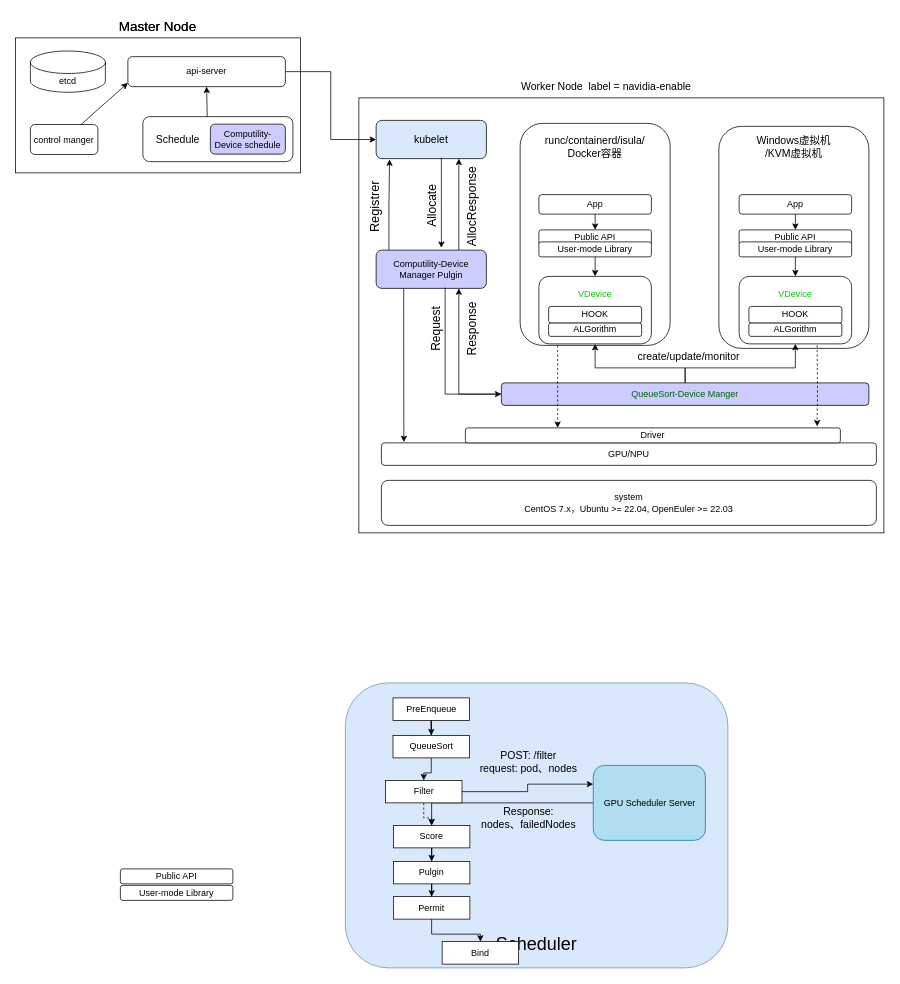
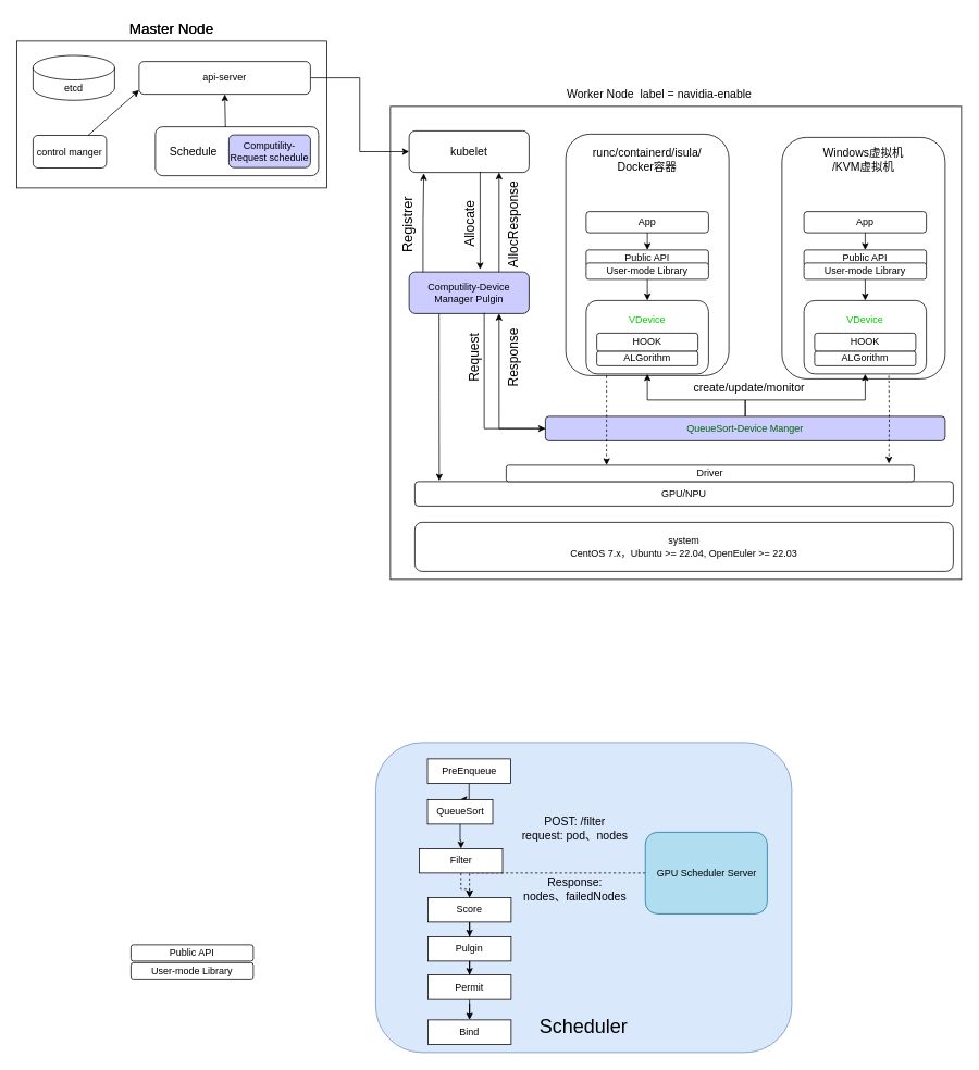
- <mxCell id="19" value="Computility-Device schedule" style="rounded=1;whiteSpace=wrap;html=1;fillColor=#CCCCFF;" parent="1" vertex="1"><mxGeometry x="280" y="165" width="100" height="40" as="geometry" /></mxCell>
+ <mxCell id="19" value="Computility-Request schedule" style="rounded=1;whiteSpace=wrap;html=1;fillColor=#CCCCFF;" parent="1" vertex="1"><mxGeometry x="280" y="165" width="100" height="40" as="geometry" /></mxCell>
- <mxCell id="34" value="&lt;font style=&quot;font-size: 14px;&quot;&gt;kubelet&lt;/font&gt;" style="rounded=1;whiteSpace=wrap;html=1;fillColor=#dae8fc;" parent="1" vertex="1"><mxGeometry x="501" y="160" width="147" height="51" as="geometry" /></mxCell>
+ <mxCell id="34" value="&lt;font style=&quot;font-size: 14px;&quot;&gt;kubelet&lt;/font&gt;" style="rounded=1;whiteSpace=wrap;html=1;fillColor=#FFFFFF;" parent="1" vertex="1"><mxGeometry x="501" y="160" width="147" height="51" as="geometry" /></mxCell>
- <mxCell id="75" value="QueueSort  " style="rounded=0;whiteSpace=wrap;html=1;" vertex="1" parent="1"><mxGeometry x="523.5" y="980" width="102" height="30" as="geometry" /></mxCell>
+ <mxCell id="75" value="QueueSort  " style="rounded=0;whiteSpace=wrap;html=1;" vertex="1" parent="1"><mxGeometry x="523.5" y="980" width="80" height="30" as="geometry" /></mxCell>
- <mxCell id="76" style="edgeStyle=orthogonalEdgeStyle;rounded=0;orthogonalLoop=1;jettySize=auto;html=1;entryX=0;entryY=0.25;entryDx=0;entryDy=0;" edge="1" parent="1" source="78" target="53"><mxGeometry relative="1" as="geometry" /></mxCell>
- <mxCell id="52" style="edgeStyle=orthogonalEdgeStyle;rounded=0;orthogonalLoop=1;jettySize=auto;html=1;entryX=0.5;entryY=0;entryDx=0;entryDy=0;dashed=0;" edge="1" parent="1" source="53" target="80"><mxGeometry relative="1" as="geometry"><Array as="points"><mxPoint x="575" y="1070" /></Array></mxGeometry></mxCell>
+ <mxCell id="52" style="edgeStyle=orthogonalEdgeStyle;rounded=0;orthogonalLoop=1;jettySize=auto;html=1;entryX=0.5;entryY=0;entryDx=0;entryDy=0;dashed=1;" edge="1" parent="1" source="53" target="80"><mxGeometry relative="1" as="geometry"><Array as="points"><mxPoint x="575" y="1070" /></Array></mxGeometry></mxCell>
- <mxCell id="83" value="Bind" style="rounded=0;whiteSpace=wrap;html=1;" vertex="1" parent="1"><mxGeometry x="589" y="1255" width="102" height="30" as="geometry" /></mxCell>
+ <mxCell id="83" value="Bind" style="rounded=0;whiteSpace=wrap;html=1;" vertex="1" parent="1"><mxGeometry x="524" y="1250" width="102" height="30" as="geometry" /></mxCell>
